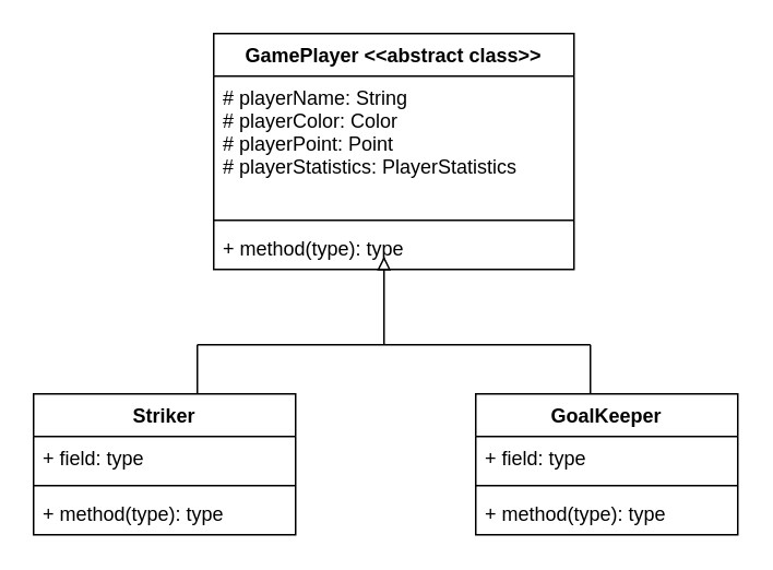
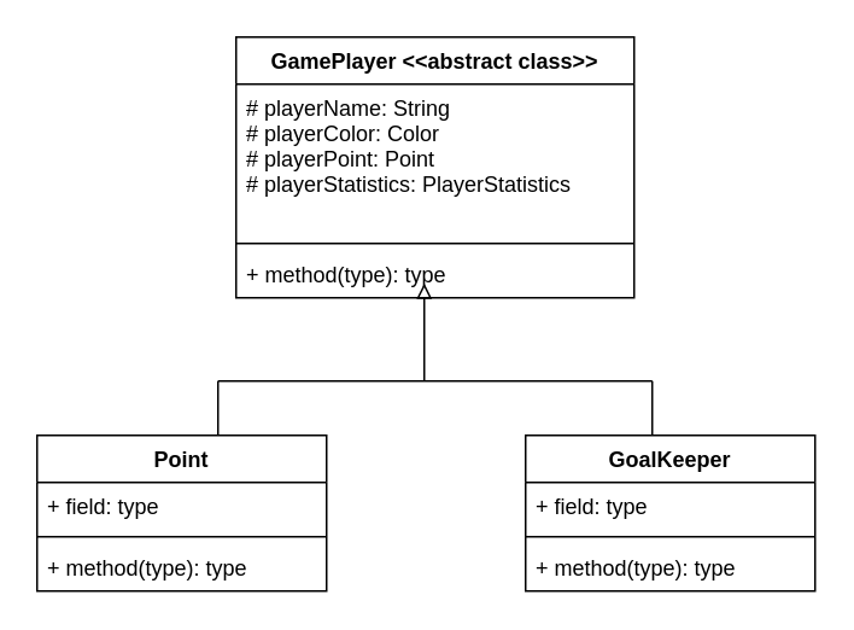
- <mxCell id="6" value="Striker" style="swimlane;fontStyle=1;align=center;verticalAlign=top;childLayout=stackLayout;horizontal=1;startSize=26;horizontalStack=0;resizeParent=1;resizeParentMax=0;resizeLast=0;collapsible=1;marginBottom=0;" vertex="1" parent="1"><mxGeometry x="20" y="240" width="160" height="86" as="geometry" /></mxCell>
+ <mxCell id="6" value="Point" style="swimlane;fontStyle=1;align=center;verticalAlign=top;childLayout=stackLayout;horizontal=1;startSize=26;horizontalStack=0;resizeParent=1;resizeParentMax=0;resizeLast=0;collapsible=1;marginBottom=0;" vertex="1" parent="1"><mxGeometry x="20" y="240" width="160" height="86" as="geometry" /></mxCell>
